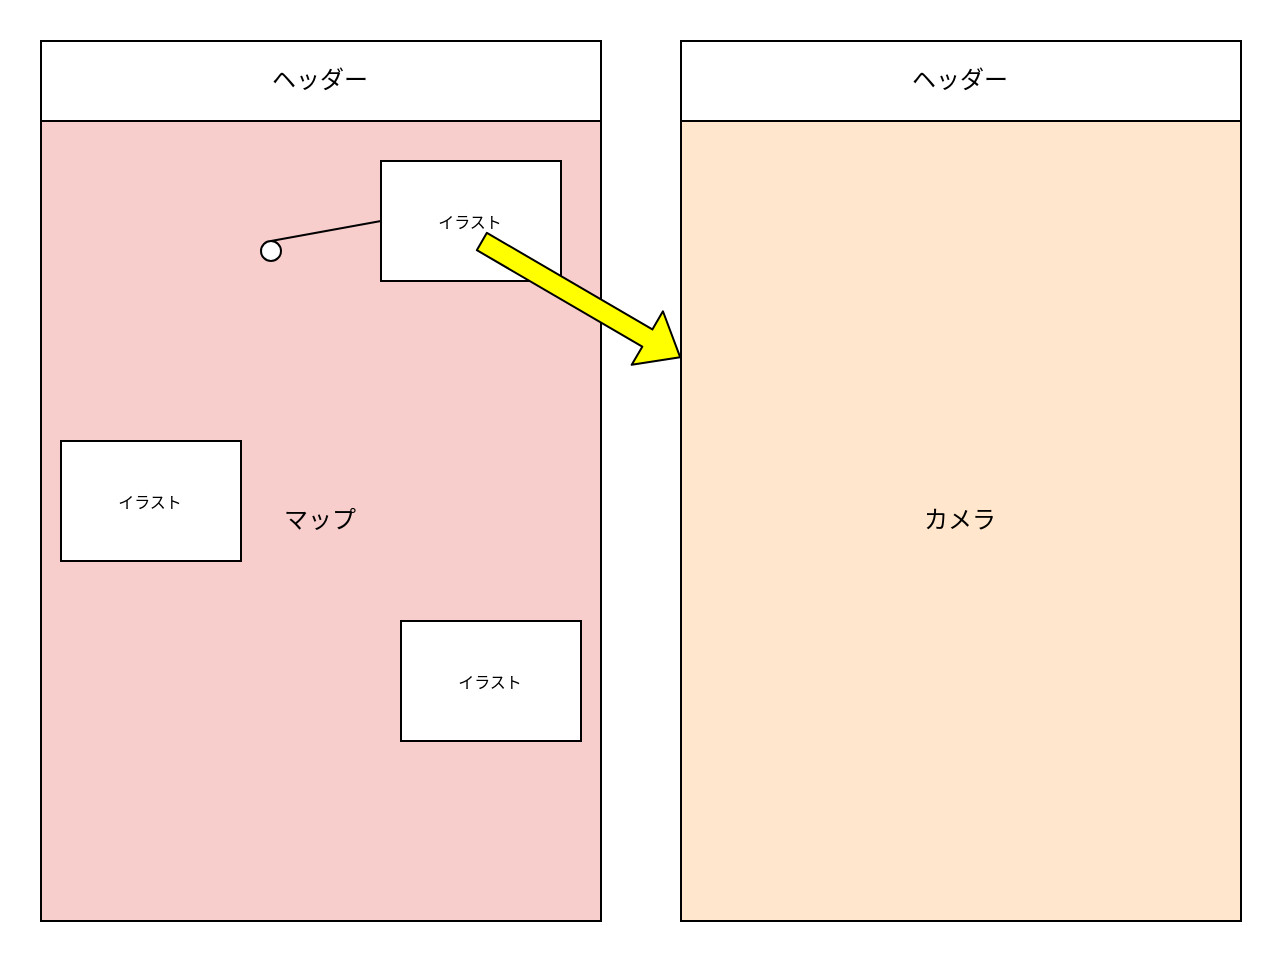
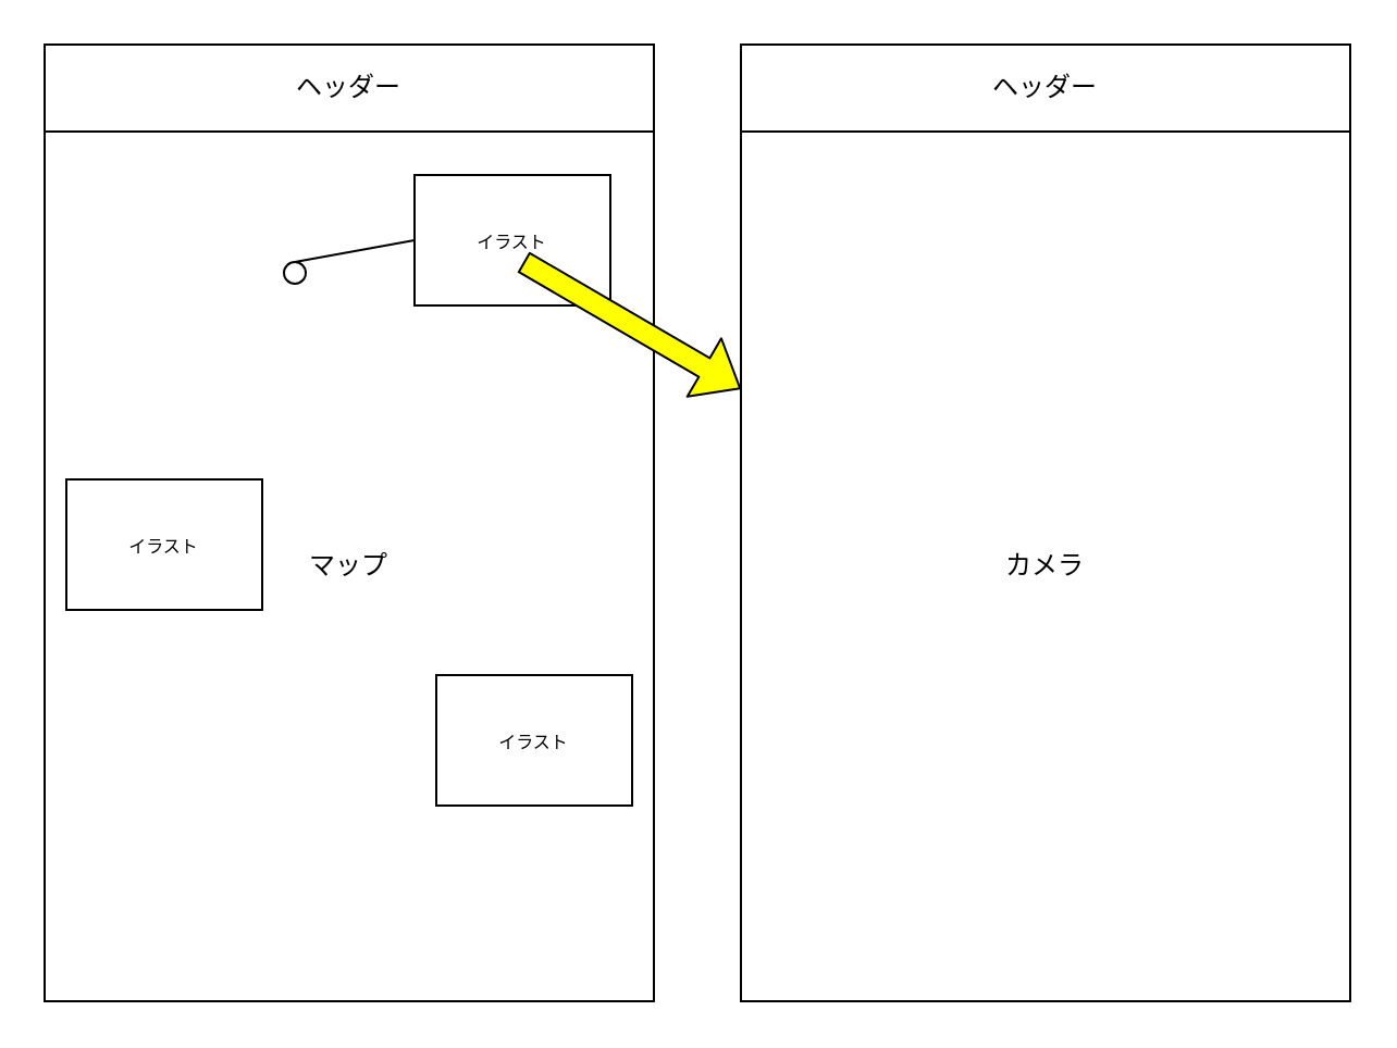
- <mxCell id="4" value="マップ" style="rounded=0;whiteSpace=wrap;html=1;fillColor=#f8cecc;" vertex="1" parent="1"><mxGeometry x="20" y="60" width="280" height="400" as="geometry" /></mxCell>
+ <mxCell id="4" value="マップ" style="rounded=0;whiteSpace=wrap;html=1;" vertex="1" parent="1"><mxGeometry x="20" y="60" width="280" height="400" as="geometry" /></mxCell>
- <mxCell id="12" value="カメラ" style="rounded=0;whiteSpace=wrap;html=1;fillColor=#ffe6cc;" vertex="1" parent="1"><mxGeometry x="340" y="60" width="280" height="400" as="geometry" /></mxCell>
+ <mxCell id="12" value="カメラ" style="rounded=0;whiteSpace=wrap;html=1;" vertex="1" parent="1"><mxGeometry x="340" y="60" width="280" height="400" as="geometry" /></mxCell>
